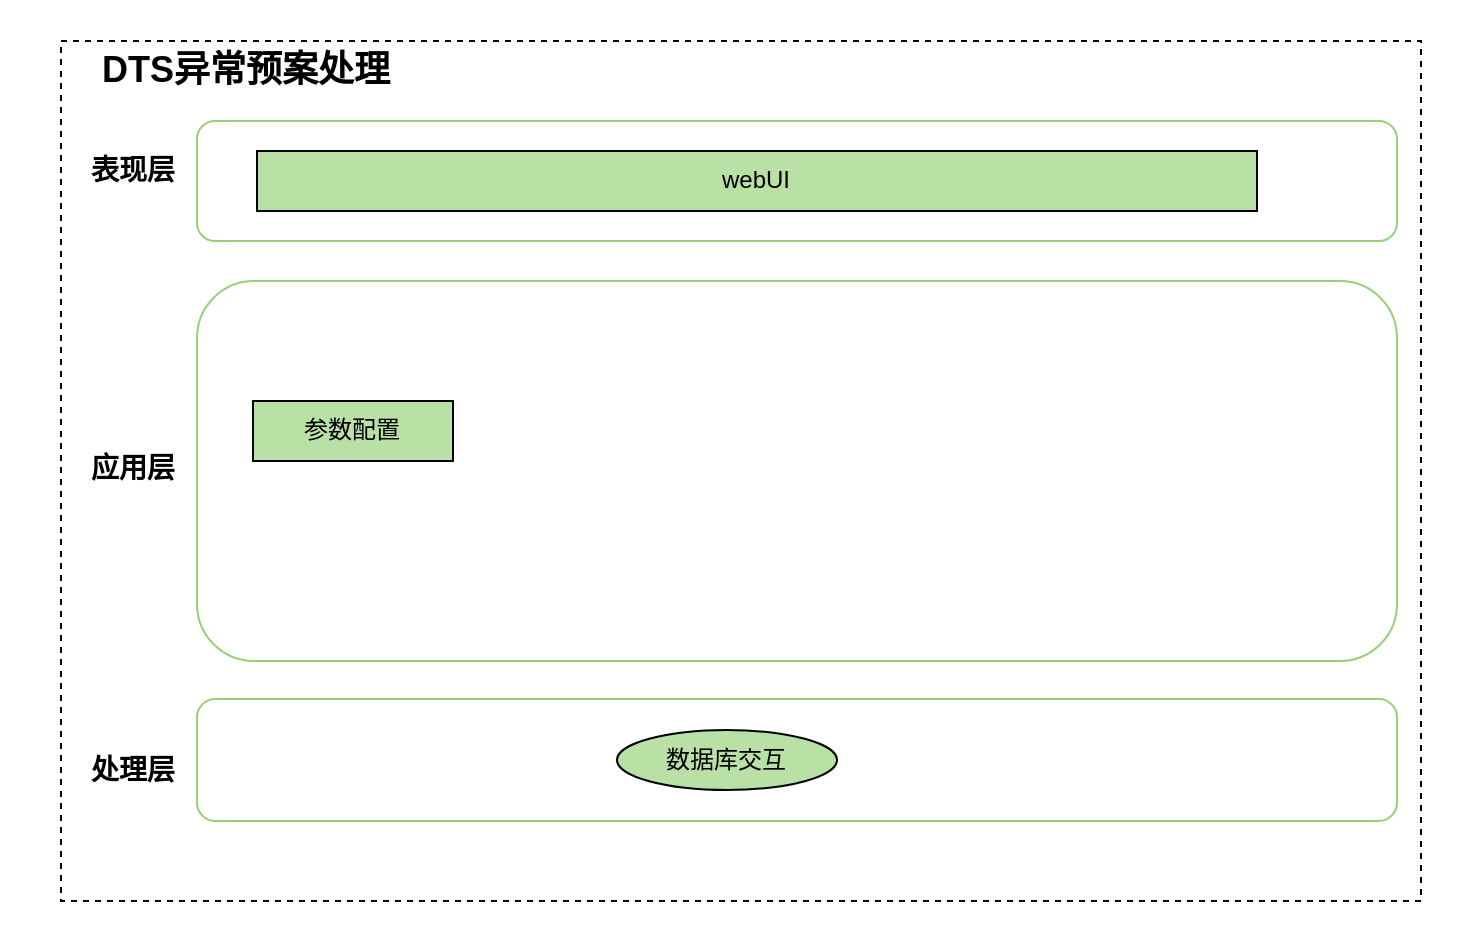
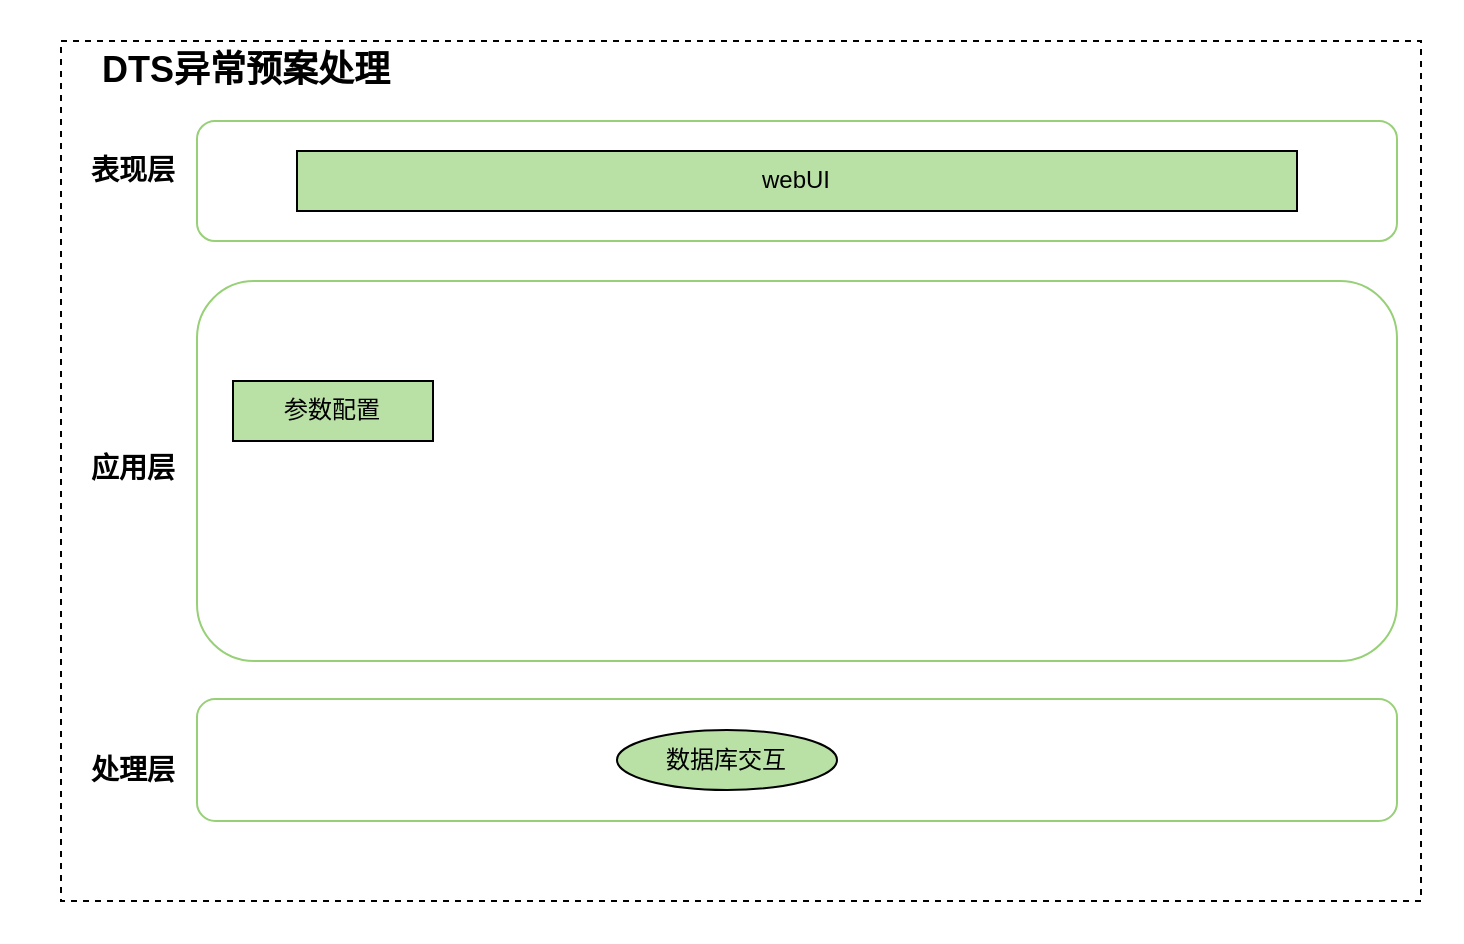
- <mxCell id="8" value="webUI" style="rounded=0;whiteSpace=wrap;html=1;fontSize=12;fillColor=#B9E0A5;" vertex="1" parent="1"><mxGeometry x="128" y="75" width="500" height="30" as="geometry" /></mxCell>
+ <mxCell id="8" value="webUI" style="rounded=0;whiteSpace=wrap;html=1;fontSize=12;fillColor=#B9E0A5;" vertex="1" parent="1"><mxGeometry x="148" y="75" width="500" height="30" as="geometry" /></mxCell>
- <mxCell id="12" value="参数配置" style="rounded=0;whiteSpace=wrap;html=1;fontSize=12;fillColor=#B9E0A5;" vertex="1" parent="1"><mxGeometry x="126" y="200" width="100" height="30" as="geometry" /></mxCell>
+ <mxCell id="12" value="参数配置" style="rounded=0;whiteSpace=wrap;html=1;fontSize=12;fillColor=#B9E0A5;" vertex="1" parent="1"><mxGeometry x="116" y="190" width="100" height="30" as="geometry" /></mxCell>
